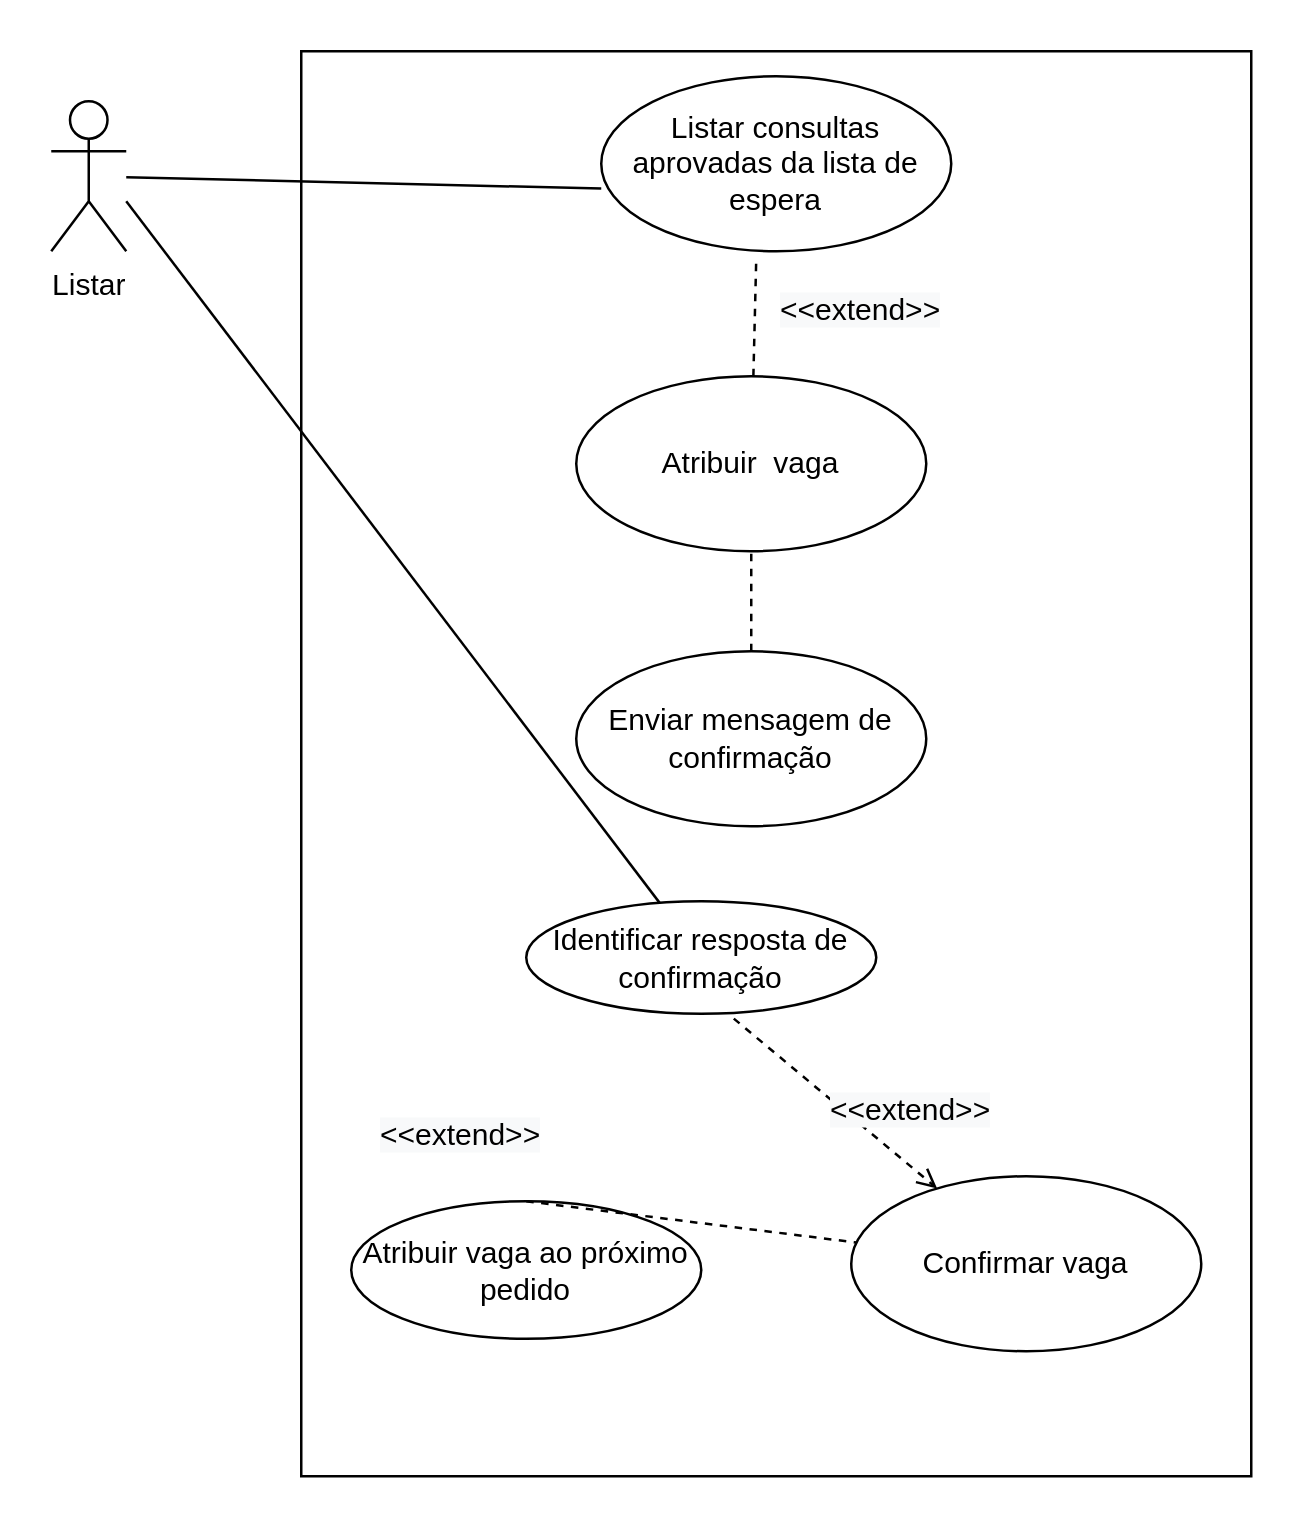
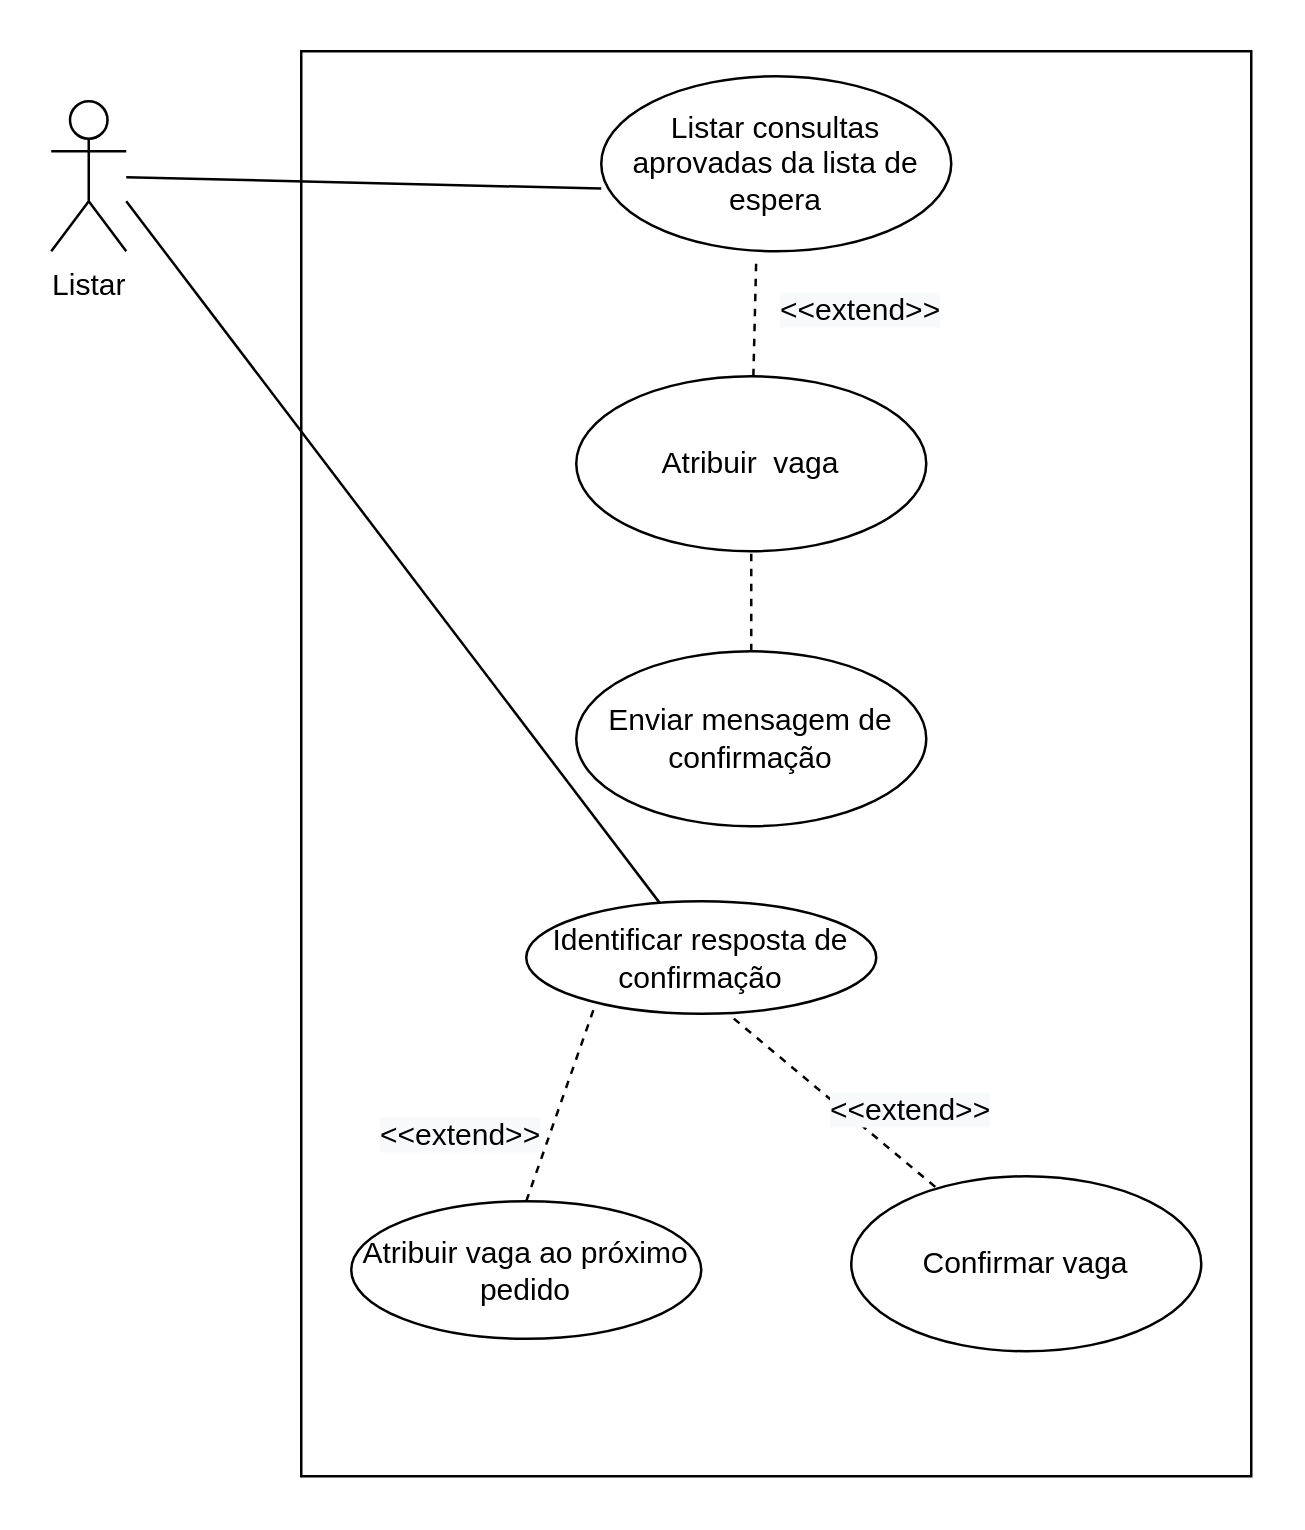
- <mxCell id="17" value="" style="endArrow=open;dashed=1;html=1;exitX=0.593;exitY=1.043;exitDx=0;exitDy=0;exitPerimeter=0;" edge="1" parent="1" source="11" target="16"><mxGeometry width="50" height="50" relative="1" as="geometry"><mxPoint x="380" y="370" as="sourcePoint" /><mxPoint x="430" y="320" as="targetPoint" /></mxGeometry></mxCell>
+ <mxCell id="17" value="" style="endArrow=none;dashed=1;html=1;exitX=0.593;exitY=1.043;exitDx=0;exitDy=0;exitPerimeter=0;" edge="1" parent="1" source="11" target="16"><mxGeometry width="50" height="50" relative="1" as="geometry"><mxPoint x="380" y="370" as="sourcePoint" /><mxPoint x="430" y="320" as="targetPoint" /></mxGeometry></mxCell>
- <mxCell id="14" value="" style="endArrow=none;dashed=1;html=1;exitX=0.5;exitY=0;exitDx=0;exitDy=0;" edge="1" parent="1" source="13" target="16"><mxGeometry width="50" height="50" relative="1" as="geometry"><mxPoint x="380" y="370" as="sourcePoint" /><mxPoint x="430" y="320" as="targetPoint" /></mxGeometry></mxCell>
+ <mxCell id="14" value="" style="endArrow=none;dashed=1;html=1;entryX=0.193;entryY=0.957;entryDx=0;entryDy=0;exitX=0.5;exitY=0;exitDx=0;exitDy=0;entryPerimeter=0;" edge="1" parent="1" source="13" target="11"><mxGeometry width="50" height="50" relative="1" as="geometry"><mxPoint x="380" y="370" as="sourcePoint" /><mxPoint x="430" y="320" as="targetPoint" /></mxGeometry></mxCell>
